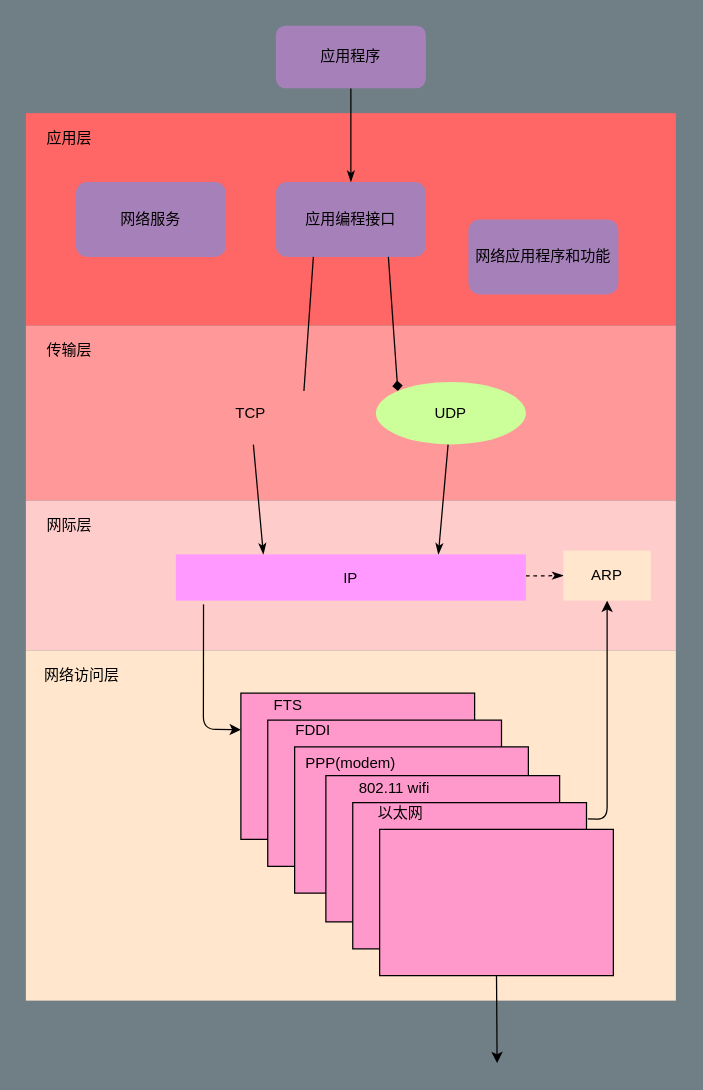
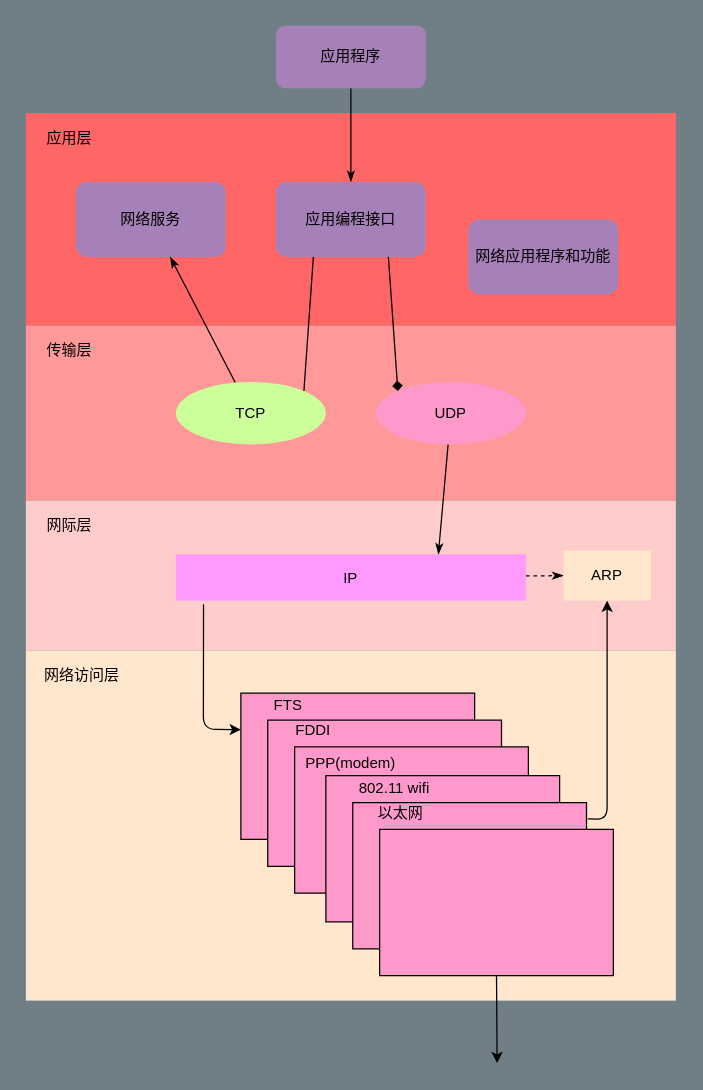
- <mxCell id="14" value="TCP" style="ellipse;whiteSpace=wrap;html=1;strokeColor=none;fillColor=#ff9999;" vertex="1" parent="1"><mxGeometry x="140" y="305" width="120" height="50" as="geometry" /></mxCell>
+ <mxCell id="14" value="TCP" style="ellipse;whiteSpace=wrap;html=1;strokeColor=none;fillColor=#CCFF99;" vertex="1" parent="1"><mxGeometry x="140" y="305" width="120" height="50" as="geometry" /></mxCell>
- <mxCell id="16" value="UDP" style="ellipse;whiteSpace=wrap;html=1;strokeColor=none;fillColor=#CCFF99;" vertex="1" parent="1"><mxGeometry x="300" y="305" width="120" height="50" as="geometry" /></mxCell>
+ <mxCell id="16" value="UDP" style="ellipse;whiteSpace=wrap;html=1;strokeColor=none;fillColor=#ff99cc;" vertex="1" parent="1"><mxGeometry x="300" y="305" width="120" height="50" as="geometry" /></mxCell>
- <mxCell id="13" style="rounded=0;orthogonalLoop=1;jettySize=auto;html=1;entryX=0.25;entryY=0;entryDx=0;entryDy=0;startArrow=none;startFill=0;endArrow=classicThin;endFill=1;" edge="1" parent="1" source="14" target="21"><mxGeometry relative="1" as="geometry" /></mxCell>
+ <mxCell id="13" style="rounded=0;orthogonalLoop=1;jettySize=auto;html=1;startArrow=none;startFill=0;endArrow=classicThin;endFill=1;" edge="1" parent="1" source="14" target="9"><mxGeometry relative="1" as="geometry" /></mxCell>
